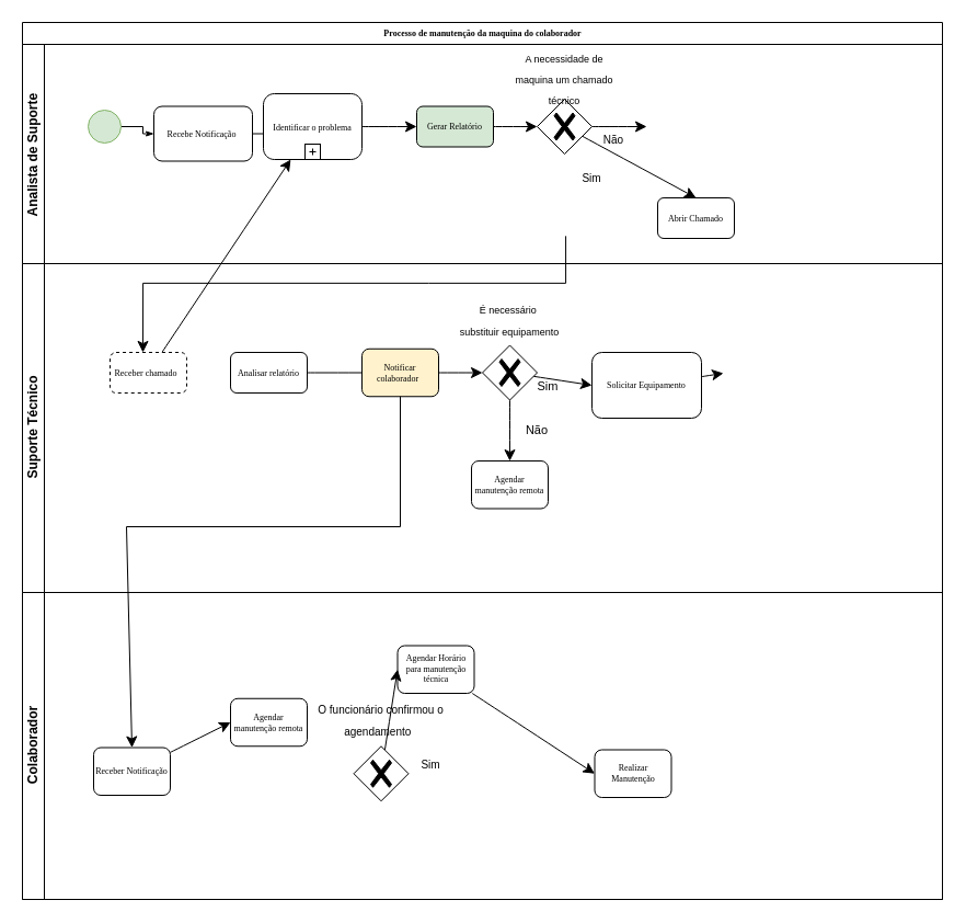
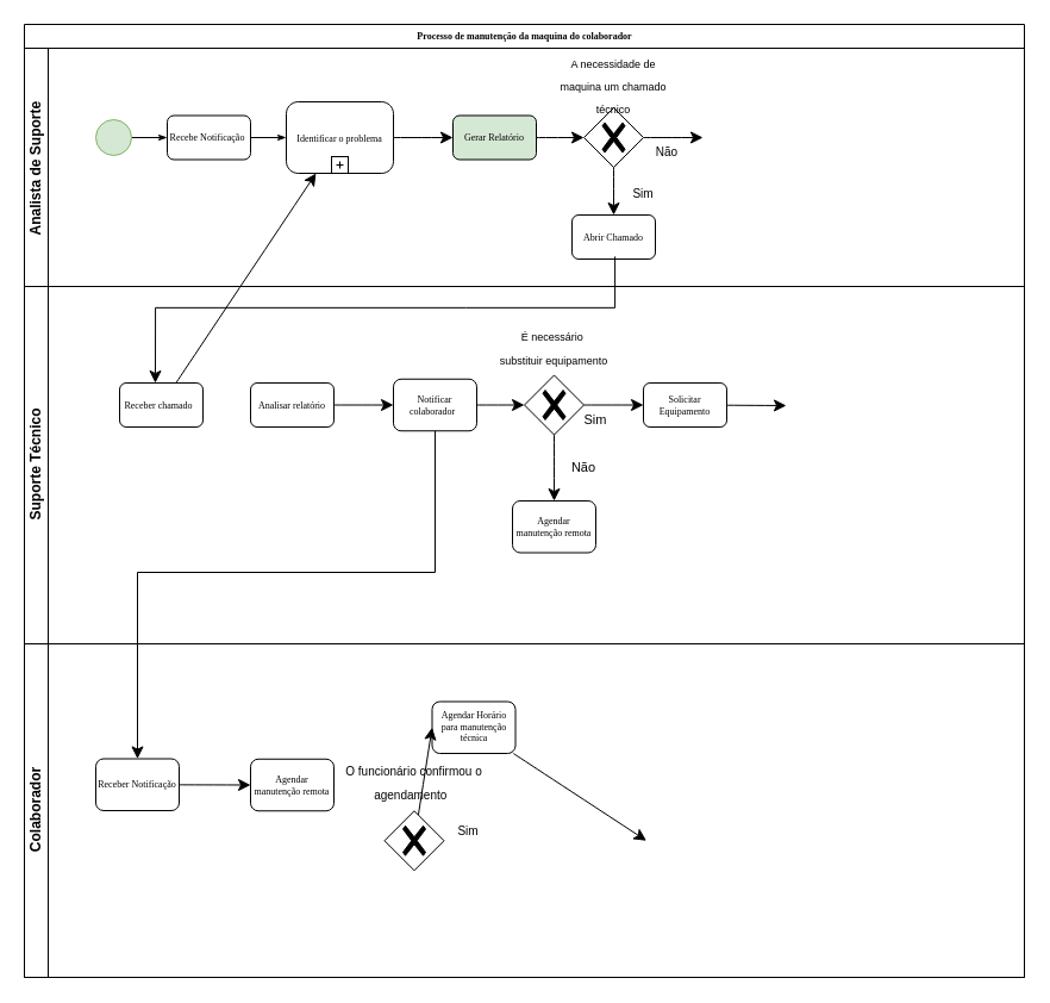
- <mxCell id="6" value="&lt;font style=&quot;vertical-align: inherit;&quot;&gt;&lt;font style=&quot;vertical-align: inherit;&quot;&gt;Recebe Notificação&amp;nbsp;&lt;/font&gt;&lt;/font&gt;" style="rounded=1;whiteSpace=wrap;html=1;shadow=0;labelBackgroundColor=none;strokeWidth=1;fontFamily=Verdana;fontSize=8;align=center;" parent="3" vertex="1"><mxGeometry x="120" y="56.5" width="90" height="50" as="geometry" /></mxCell>
+ <mxCell id="6" value="&lt;font style=&quot;vertical-align: inherit;&quot;&gt;&lt;font style=&quot;vertical-align: inherit;&quot;&gt;Recebe Notificação&amp;nbsp;&lt;/font&gt;&lt;/font&gt;" style="rounded=1;whiteSpace=wrap;html=1;shadow=0;labelBackgroundColor=none;strokeWidth=1;fontFamily=Verdana;fontSize=8;align=center;" parent="3" vertex="1"><mxGeometry x="120" y="56.5" width="70" height="37" as="geometry" /></mxCell>
- <mxCell id="16" value="Abrir Chamado" style="rounded=1;whiteSpace=wrap;html=1;shadow=0;labelBackgroundColor=none;strokeWidth=1;fontFamily=Verdana;fontSize=8;align=center;" parent="3" vertex="1"><mxGeometry x="580" y="140" width="70" height="37" as="geometry" /></mxCell>
+ <mxCell id="16" value="Abrir Chamado" style="rounded=1;whiteSpace=wrap;html=1;shadow=0;labelBackgroundColor=none;strokeWidth=1;fontFamily=Verdana;fontSize=8;align=center;" parent="3" vertex="1"><mxGeometry x="460" y="140" width="70" height="37" as="geometry" /></mxCell>
- <mxCell id="21" value="Receber chamado&amp;nbsp;&amp;nbsp;" style="rounded=1;whiteSpace=wrap;html=1;shadow=0;labelBackgroundColor=none;strokeWidth=1;fontFamily=Verdana;fontSize=8;align=center;dashed=1;" parent="19" vertex="1"><mxGeometry x="80" y="81.0" width="70" height="37" as="geometry" /></mxCell>
+ <mxCell id="21" value="Receber chamado&amp;nbsp;&amp;nbsp;" style="rounded=1;whiteSpace=wrap;html=1;shadow=0;labelBackgroundColor=none;strokeWidth=1;fontFamily=Verdana;fontSize=8;align=center;" parent="19" vertex="1"><mxGeometry x="80" y="81.0" width="70" height="37" as="geometry" /></mxCell>
- <mxCell id="29" style="edgeStyle=none;curved=1;rounded=0;orthogonalLoop=1;jettySize=auto;html=1;entryX=0;entryY=0.5;entryDx=0;entryDy=0;fontSize=12;startSize=8;endSize=8;endArrow=none;" parent="19" source="30" target="34" edge="1"><mxGeometry relative="1" as="geometry" /></mxCell>
+ <mxCell id="29" style="edgeStyle=none;curved=1;rounded=0;orthogonalLoop=1;jettySize=auto;html=1;entryX=0;entryY=0.5;entryDx=0;entryDy=0;fontSize=12;startSize=8;endSize=8;" parent="19" source="30" target="34" edge="1"><mxGeometry relative="1" as="geometry" /></mxCell>
- <mxCell id="34" value="Notificar colaborador&amp;nbsp;&amp;nbsp;" style="rounded=1;whiteSpace=wrap;html=1;shadow=0;labelBackgroundColor=none;strokeWidth=1;fontFamily=Verdana;fontSize=8;align=center;fillColor=#fff2cc;" parent="19" vertex="1"><mxGeometry x="310" y="77.75" width="70" height="43.5" as="geometry" /></mxCell>
+ <mxCell id="34" value="Notificar colaborador&amp;nbsp;&amp;nbsp;" style="rounded=1;whiteSpace=wrap;html=1;shadow=0;labelBackgroundColor=none;strokeWidth=1;fontFamily=Verdana;fontSize=8;align=center;" parent="19" vertex="1"><mxGeometry x="310" y="77.75" width="70" height="43.5" as="geometry" /></mxCell>
- <mxCell id="32" value="Solicitar Equipamento" style="rounded=1;whiteSpace=wrap;html=1;shadow=0;labelBackgroundColor=none;strokeWidth=1;fontFamily=Verdana;fontSize=8;align=center;" parent="19" vertex="1"><mxGeometry x="520" y="81.0" width="100" height="60" as="geometry" /></mxCell>
+ <mxCell id="32" value="Solicitar Equipamento" style="rounded=1;whiteSpace=wrap;html=1;shadow=0;labelBackgroundColor=none;strokeWidth=1;fontFamily=Verdana;fontSize=8;align=center;" parent="19" vertex="1"><mxGeometry x="520" y="81.0" width="70" height="37" as="geometry" /></mxCell>
- <mxCell id="38" value="Receber Notificação" style="rounded=1;whiteSpace=wrap;html=1;shadow=0;labelBackgroundColor=none;strokeWidth=1;fontFamily=Verdana;fontSize=8;align=center;" parent="36" vertex="1"><mxGeometry x="65" y="141.5" width="70" height="43.5" as="geometry" /></mxCell>
+ <mxCell id="38" value="Receber Notificação" style="rounded=1;whiteSpace=wrap;html=1;shadow=0;labelBackgroundColor=none;strokeWidth=1;fontFamily=Verdana;fontSize=8;align=center;" parent="36" vertex="1"><mxGeometry x="60" y="96.5" width="70" height="43.5" as="geometry" /></mxCell>
- <mxCell id="45" value="Realizar Manutenção" style="rounded=1;whiteSpace=wrap;html=1;shadow=0;labelBackgroundColor=none;strokeWidth=1;fontFamily=Verdana;fontSize=8;align=center;" parent="36" vertex="1"><mxGeometry x="522.5" y="143.5" width="70" height="43.5" as="geometry" /></mxCell>
